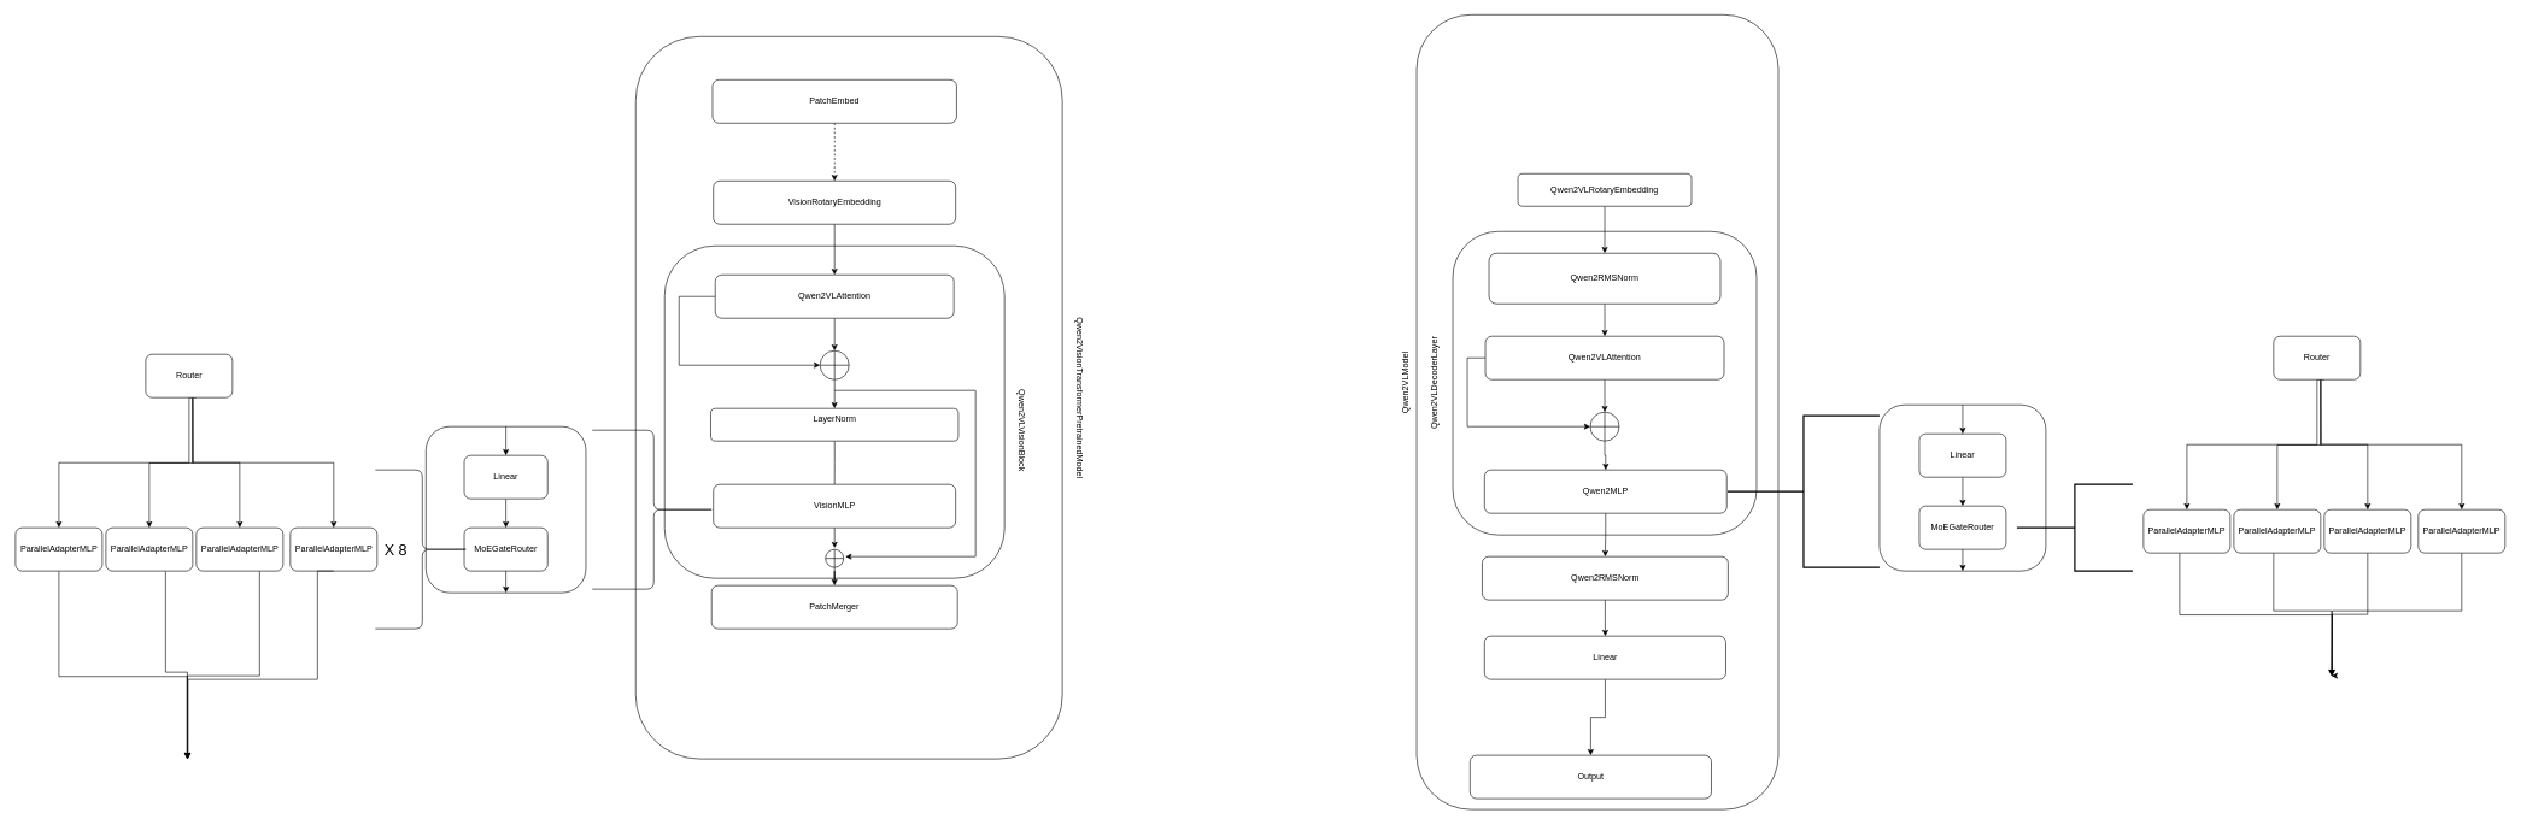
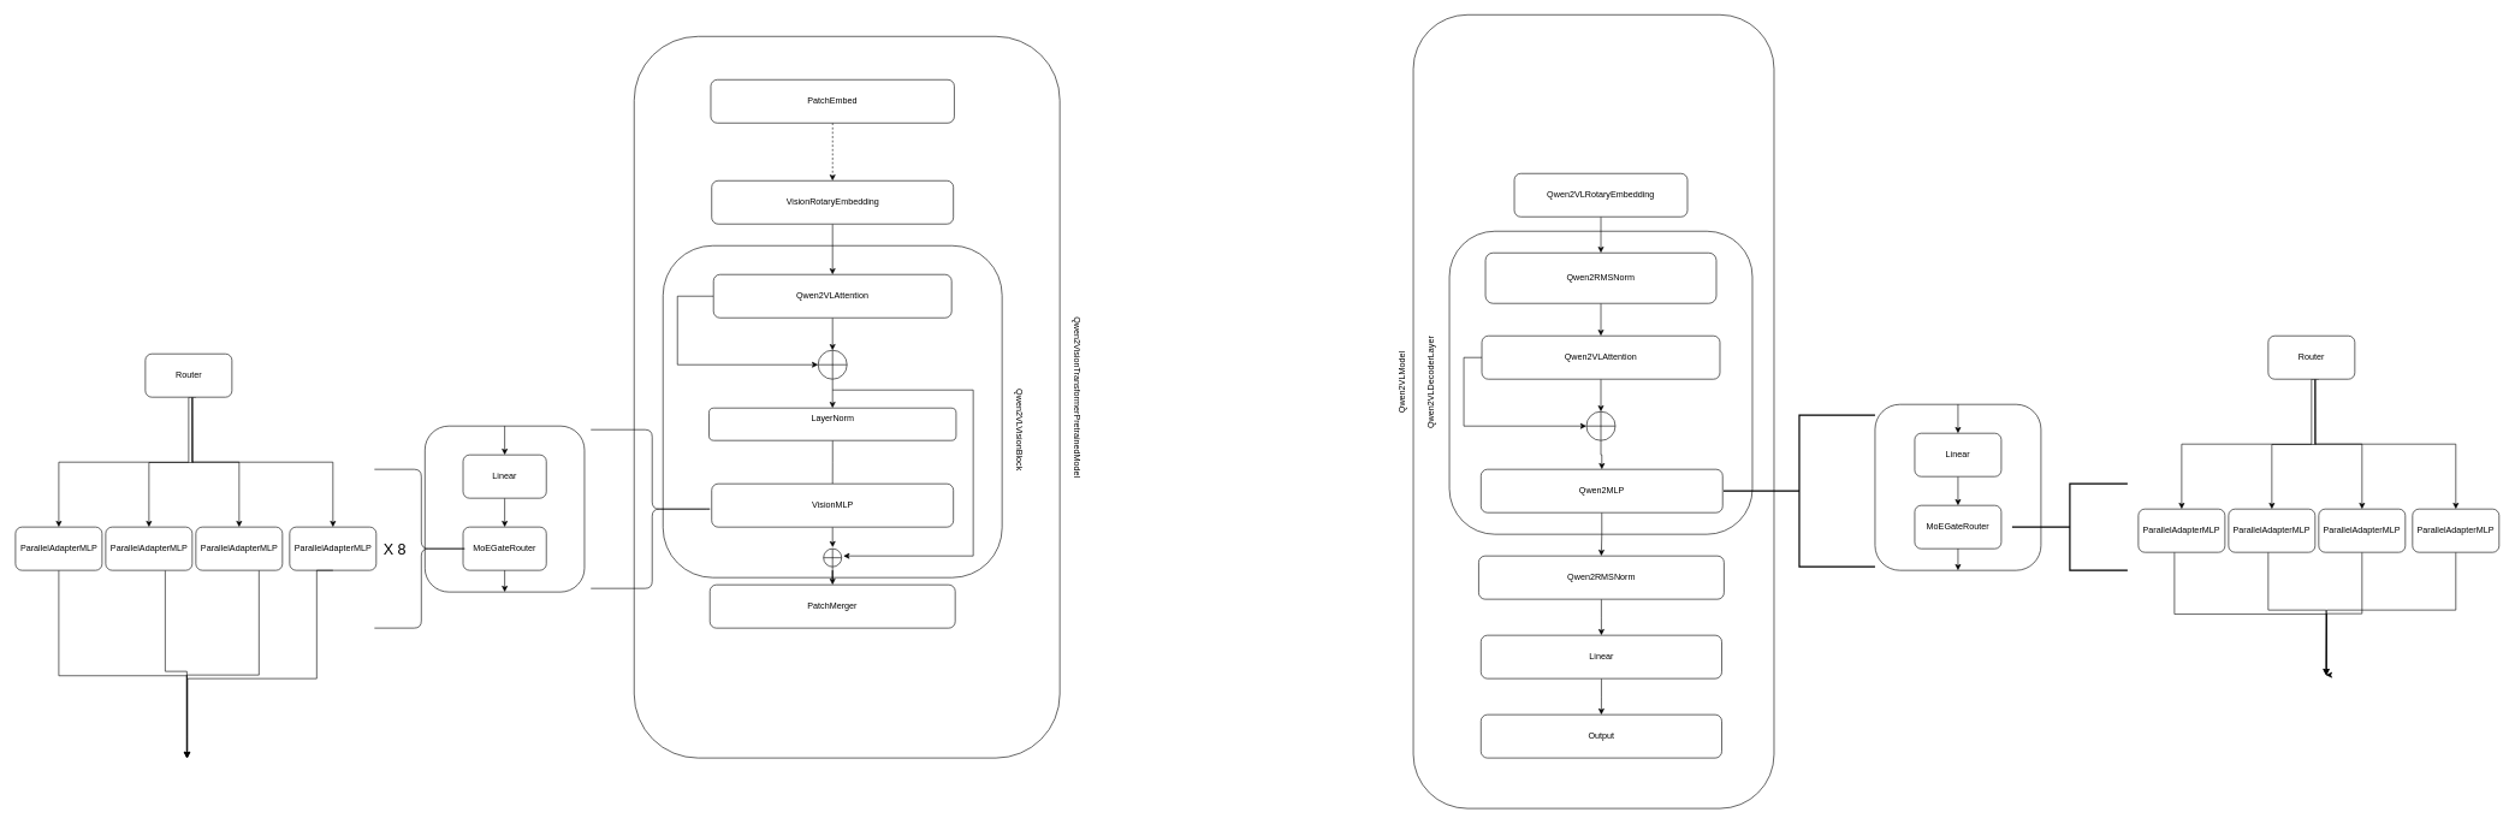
- <mxCell id="9" value="Qwen2VLRotaryEmbedding" style="rounded=1;whiteSpace=wrap;html=1;" parent="1" vertex="1"><mxGeometry x="2098" y="240" width="240" height="45" as="geometry" /></mxCell>
+ <mxCell id="9" value="Qwen2VLRotaryEmbedding" style="rounded=1;whiteSpace=wrap;html=1;" parent="1" vertex="1"><mxGeometry x="2098" y="240" width="240" height="60" as="geometry" /></mxCell>
- <mxCell id="19" value="Output" style="whiteSpace=wrap;html=1;rounded=1;" parent="1" vertex="1"><mxGeometry x="2031.75" y="1045" width="333.75" height="60" as="geometry" /></mxCell>
+ <mxCell id="19" value="Output" style="whiteSpace=wrap;html=1;rounded=1;" parent="1" vertex="1"><mxGeometry x="2051.75" y="990" width="333.75" height="60" as="geometry" /></mxCell>
